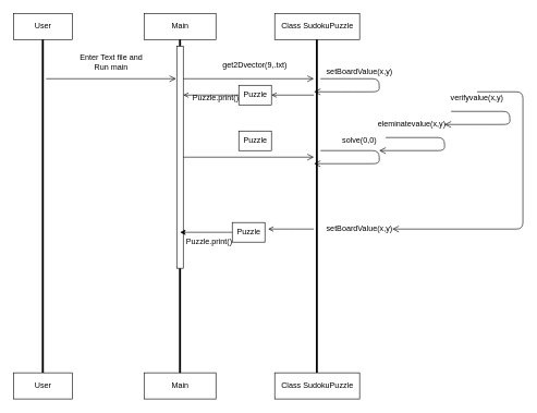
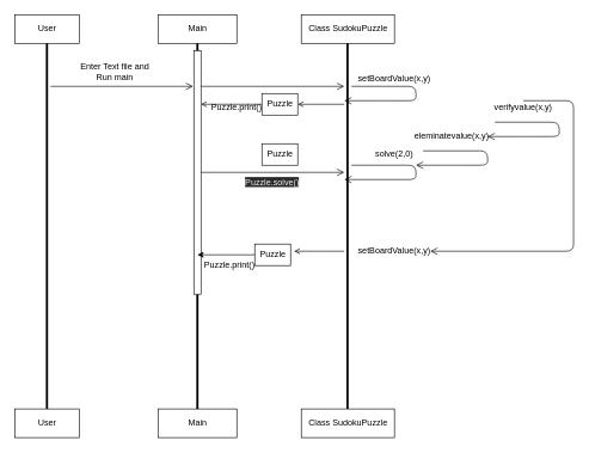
- <mxCell id="14" value="Enter Text file and Run main" style="text;html=1;strokeColor=none;fillColor=none;align=center;verticalAlign=middle;whiteSpace=wrap;rounded=0;" vertex="1" parent="1"><mxGeometry x="120" y="85" width="100" height="20" as="geometry" /></mxCell>
+ <mxCell id="14" value="Enter Text file and Run main" style="text;html=1;strokeColor=none;fillColor=none;align=center;verticalAlign=middle;whiteSpace=wrap;rounded=0;" vertex="1" parent="1"><mxGeometry x="110" y="90" width="100" height="20" as="geometry" /></mxCell>
- <mxCell id="15" value="get2Dvector(9,.txt)" style="text;html=1;strokeColor=none;fillColor=none;align=center;verticalAlign=middle;whiteSpace=wrap;rounded=0;" vertex="1" parent="1"><mxGeometry x="340" y="90" width="100" height="20" as="geometry" /></mxCell>
- <mxCell id="27" value="solve(0,0)" style="text;html=1;strokeColor=none;fillColor=none;align=center;verticalAlign=middle;whiteSpace=wrap;rounded=0;" vertex="1" parent="1"><mxGeometry x="500" y="205" width="100" height="20" as="geometry" /></mxCell>
+ <mxCell id="27" value="solve(2,0)" style="text;html=1;strokeColor=none;fillColor=none;align=center;verticalAlign=middle;whiteSpace=wrap;rounded=0;" vertex="1" parent="1"><mxGeometry x="500" y="205" width="100" height="20" as="geometry" /></mxCell>
+ <mxCell id="25" value="&lt;span style=&quot;color: rgb(240 , 240 , 240) ; font-family: &amp;#34;helvetica&amp;#34; ; font-size: 12px ; font-style: normal ; font-weight: 400 ; letter-spacing: normal ; text-align: center ; text-indent: 0px ; text-transform: none ; word-spacing: 0px ; background-color: rgb(42 , 42 , 42) ; display: inline ; float: none&quot;&gt;Puzzle.solve()&lt;/span&gt;" style="text;whiteSpace=wrap;html=1;" vertex="1" parent="1"><mxGeometry x="340" y="240" width="100" height="30" as="geometry" /></mxCell>
